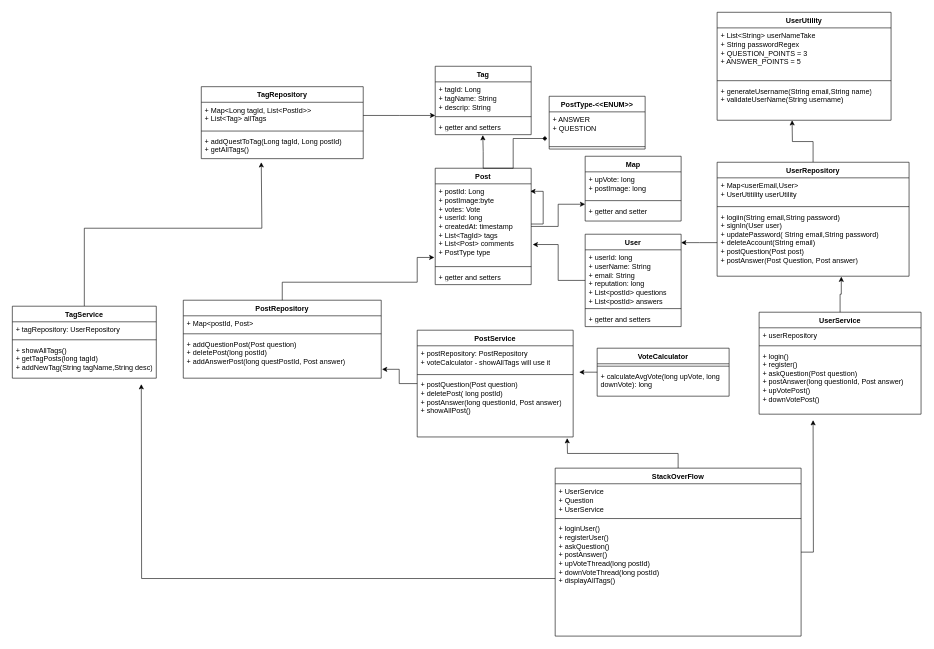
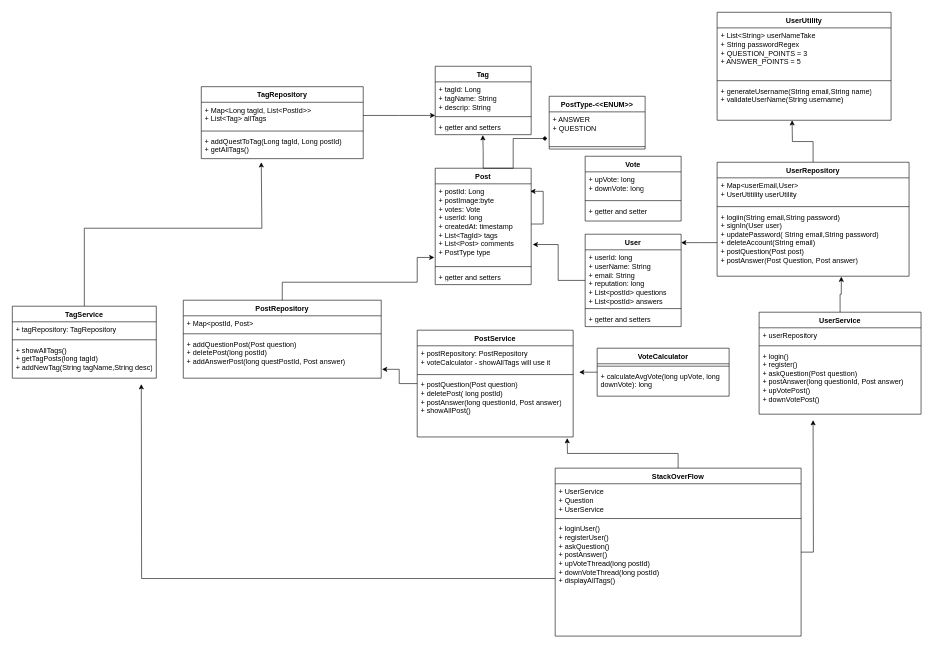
- <mxCell id="48" value="Map" style="swimlane;fontStyle=1;align=center;verticalAlign=top;childLayout=stackLayout;horizontal=1;startSize=26;horizontalStack=0;resizeParent=1;resizeParentMax=0;resizeLast=0;collapsible=1;marginBottom=0;whiteSpace=wrap;html=1;" vertex="1" parent="1"><mxGeometry x="975" y="260" width="160" height="108" as="geometry" /></mxCell>
+ <mxCell id="48" value="Vote" style="swimlane;fontStyle=1;align=center;verticalAlign=top;childLayout=stackLayout;horizontal=1;startSize=26;horizontalStack=0;resizeParent=1;resizeParentMax=0;resizeLast=0;collapsible=1;marginBottom=0;whiteSpace=wrap;html=1;" vertex="1" parent="1"><mxGeometry x="975" y="260" width="160" height="108" as="geometry" /></mxCell>
- <mxCell id="49" value="+ upVote: long&lt;div&gt;+ postImage: long&lt;/div&gt;" style="text;strokeColor=none;fillColor=none;align=left;verticalAlign=top;spacingLeft=4;spacingRight=4;overflow=hidden;rotatable=0;points=[[0,0.5],[1,0.5]];portConstraint=eastwest;whiteSpace=wrap;html=1;" vertex="1" parent="48"><mxGeometry y="26" width="160" height="44" as="geometry" /></mxCell>
+ <mxCell id="49" value="+ upVote: long&lt;div&gt;+ downVote: long&lt;/div&gt;" style="text;strokeColor=none;fillColor=none;align=left;verticalAlign=top;spacingLeft=4;spacingRight=4;overflow=hidden;rotatable=0;points=[[0,0.5],[1,0.5]];portConstraint=eastwest;whiteSpace=wrap;html=1;" vertex="1" parent="48"><mxGeometry y="26" width="160" height="44" as="geometry" /></mxCell>
- <mxCell id="52" style="edgeStyle=orthogonalEdgeStyle;rounded=0;orthogonalLoop=1;jettySize=auto;html=1;entryX=0;entryY=0.067;entryDx=0;entryDy=0;entryPerimeter=0;" edge="1" parent="1" source="6" target="51"><mxGeometry relative="1" as="geometry" /></mxCell>
- <mxCell id="55" value="+ tagRepository: UserRepository" style="text;strokeColor=none;fillColor=none;align=left;verticalAlign=top;spacingLeft=4;spacingRight=4;overflow=hidden;rotatable=0;points=[[0,0.5],[1,0.5]];portConstraint=eastwest;whiteSpace=wrap;html=1;" vertex="1" parent="54"><mxGeometry y="26" width="240" height="26" as="geometry" /></mxCell>
+ <mxCell id="55" value="+ tagRepository: TagRepository" style="text;strokeColor=none;fillColor=none;align=left;verticalAlign=top;spacingLeft=4;spacingRight=4;overflow=hidden;rotatable=0;points=[[0,0.5],[1,0.5]];portConstraint=eastwest;whiteSpace=wrap;html=1;" vertex="1" parent="54"><mxGeometry y="26" width="240" height="26" as="geometry" /></mxCell>
